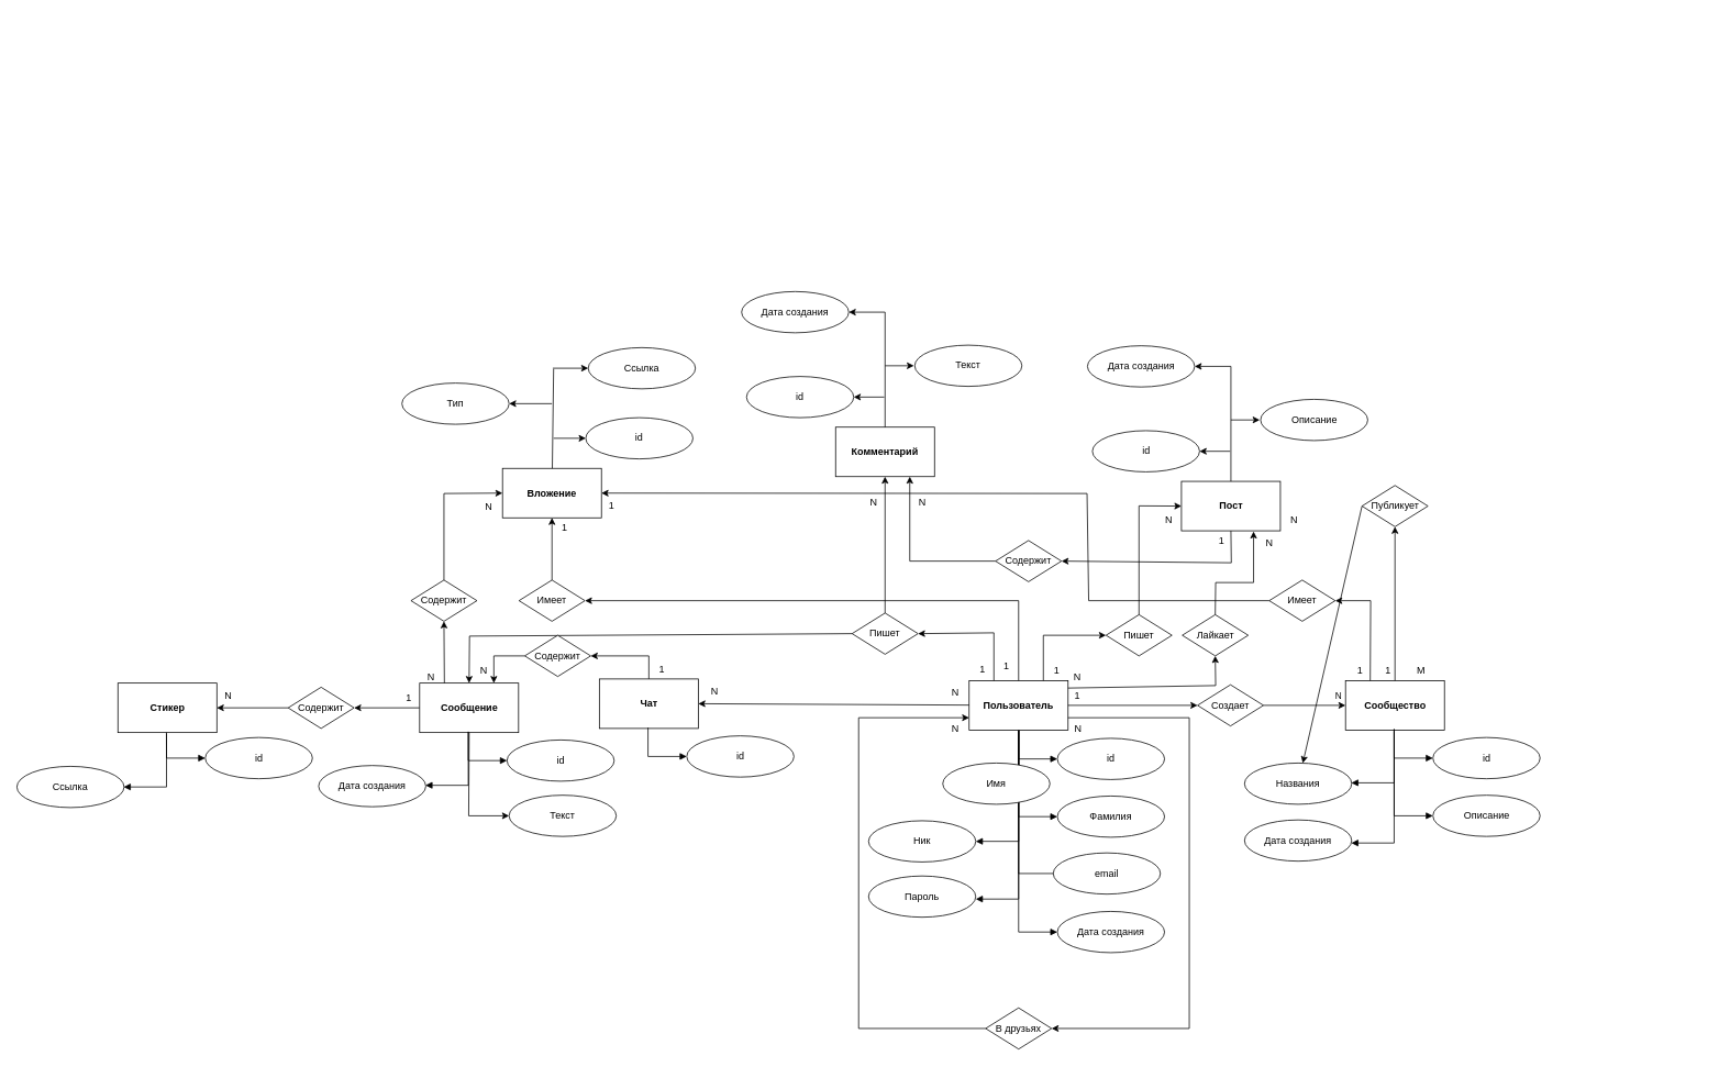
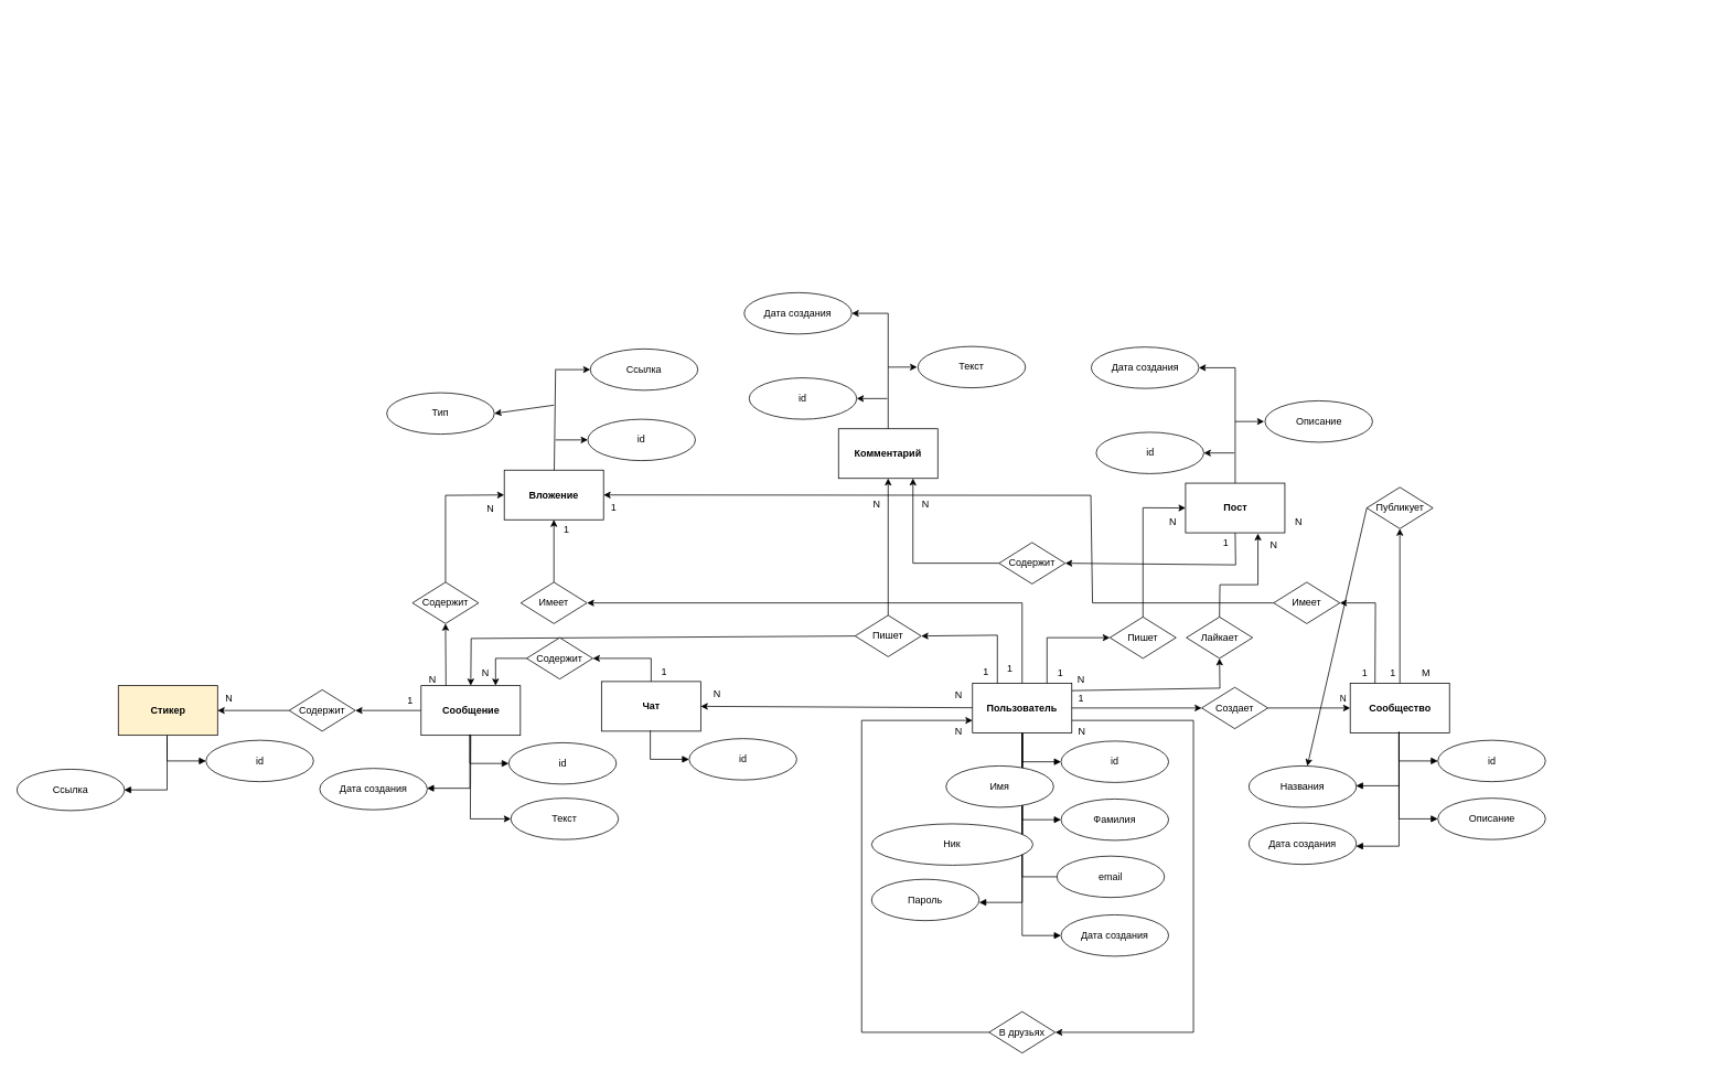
- <mxCell id="46" value="Тип" style="ellipse;whiteSpace=wrap;html=1;" parent="1" vertex="1"><mxGeometry x="487" y="464" width="130" height="50" as="geometry" /></mxCell>
+ <mxCell id="46" value="Тип" style="ellipse;whiteSpace=wrap;html=1;" parent="1" vertex="1"><mxGeometry x="467" y="474" width="130" height="50" as="geometry" /></mxCell>
- <mxCell id="109" value="&lt;b&gt;Стикер&lt;/b&gt;" style="whiteSpace=wrap;html=1;" vertex="1" parent="1"><mxGeometry x="142.5" y="828" width="120" height="60" as="geometry" /></mxCell>
+ <mxCell id="109" value="&lt;b&gt;Стикер&lt;/b&gt;" style="whiteSpace=wrap;html=1;fillColor=#fff2cc;" vertex="1" parent="1"><mxGeometry x="142.5" y="828" width="120" height="60" as="geometry" /></mxCell>
- <mxCell id="13" value="Ник" style="ellipse;whiteSpace=wrap;html=1;" parent="1" vertex="1"><mxGeometry x="1053" y="995" width="130" height="50" as="geometry" /></mxCell>
+ <mxCell id="13" value="Ник" style="ellipse;whiteSpace=wrap;html=1;" parent="1" vertex="1"><mxGeometry x="1053" y="995" width="195" height="50" as="geometry" /></mxCell>
